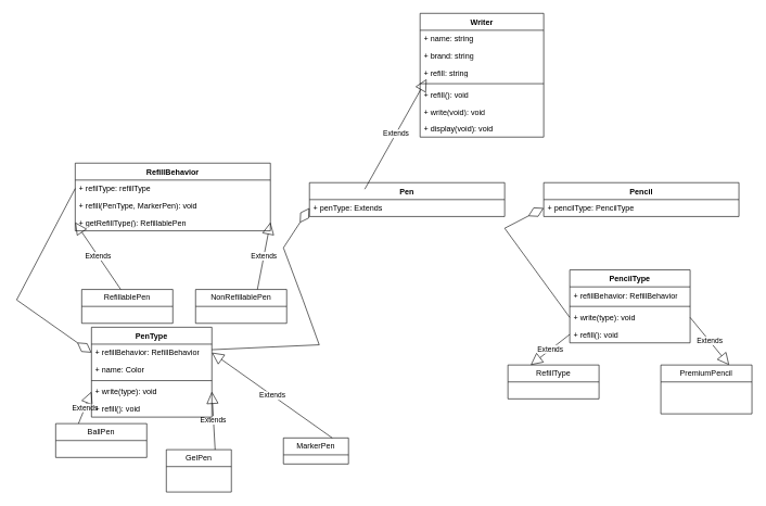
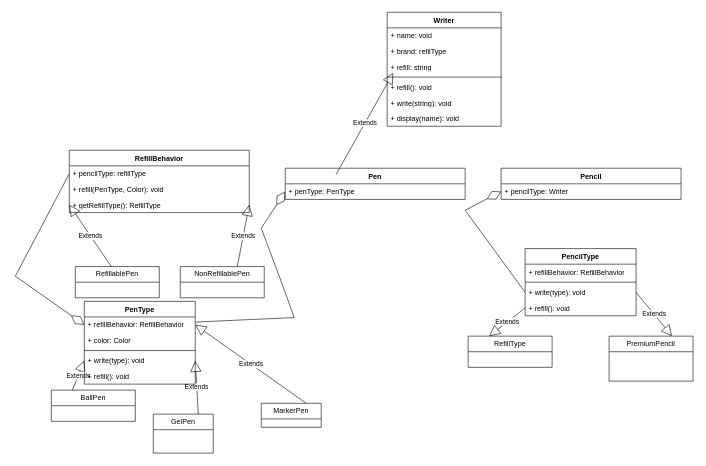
- <mxCell id="27" value="+ name: string" style="text;strokeColor=none;fillColor=none;align=left;verticalAlign=top;spacingLeft=4;spacingRight=4;overflow=hidden;rotatable=0;points=[[0,0.5],[1,0.5]];portConstraint=eastwest;whiteSpace=wrap;html=1;" vertex="1" parent="26"><mxGeometry y="26" width="190" height="26" as="geometry" /></mxCell>
+ <mxCell id="27" value="+ name: void" style="text;strokeColor=none;fillColor=none;align=left;verticalAlign=top;spacingLeft=4;spacingRight=4;overflow=hidden;rotatable=0;points=[[0,0.5],[1,0.5]];portConstraint=eastwest;whiteSpace=wrap;html=1;" vertex="1" parent="26"><mxGeometry y="26" width="190" height="26" as="geometry" /></mxCell>
- <mxCell id="28" value="+ brand: string" style="text;strokeColor=none;fillColor=none;align=left;verticalAlign=top;spacingLeft=4;spacingRight=4;overflow=hidden;rotatable=0;points=[[0,0.5],[1,0.5]];portConstraint=eastwest;whiteSpace=wrap;html=1;" vertex="1" parent="26"><mxGeometry y="52" width="190" height="26" as="geometry" /></mxCell>
+ <mxCell id="28" value="+ brand: refilType" style="text;strokeColor=none;fillColor=none;align=left;verticalAlign=top;spacingLeft=4;spacingRight=4;overflow=hidden;rotatable=0;points=[[0,0.5],[1,0.5]];portConstraint=eastwest;whiteSpace=wrap;html=1;" vertex="1" parent="26"><mxGeometry y="52" width="190" height="26" as="geometry" /></mxCell>
- <mxCell id="32" value="+ write(void): void" style="text;strokeColor=none;fillColor=none;align=left;verticalAlign=top;spacingLeft=4;spacingRight=4;overflow=hidden;rotatable=0;points=[[0,0.5],[1,0.5]];portConstraint=eastwest;whiteSpace=wrap;html=1;" vertex="1" parent="26"><mxGeometry y="138" width="190" height="26" as="geometry" /></mxCell>
+ <mxCell id="32" value="+ write(string): void" style="text;strokeColor=none;fillColor=none;align=left;verticalAlign=top;spacingLeft=4;spacingRight=4;overflow=hidden;rotatable=0;points=[[0,0.5],[1,0.5]];portConstraint=eastwest;whiteSpace=wrap;html=1;" vertex="1" parent="26"><mxGeometry y="138" width="190" height="26" as="geometry" /></mxCell>
- <mxCell id="33" value="+ display(void): void" style="text;strokeColor=none;fillColor=none;align=left;verticalAlign=top;spacingLeft=4;spacingRight=4;overflow=hidden;rotatable=0;points=[[0,0.5],[1,0.5]];portConstraint=eastwest;whiteSpace=wrap;html=1;" parent="26" vertex="1"><mxGeometry y="164" width="190" height="26" as="geometry" /></mxCell>
+ <mxCell id="33" value="+ display(name): void" style="text;strokeColor=none;fillColor=none;align=left;verticalAlign=top;spacingLeft=4;spacingRight=4;overflow=hidden;rotatable=0;points=[[0,0.5],[1,0.5]];portConstraint=eastwest;whiteSpace=wrap;html=1;" parent="26" vertex="1"><mxGeometry y="164" width="190" height="26" as="geometry" /></mxCell>
- <mxCell id="41" value="+ refilType: refillType" style="text;strokeColor=none;fillColor=none;align=left;verticalAlign=top;spacingLeft=4;spacingRight=4;overflow=hidden;rotatable=0;points=[[0,0.5],[1,0.5]];portConstraint=eastwest;whiteSpace=wrap;html=1;" vertex="1" parent="40"><mxGeometry y="26" width="300" height="26" as="geometry" /></mxCell>
+ <mxCell id="41" value="+ pencilType: refillType" style="text;strokeColor=none;fillColor=none;align=left;verticalAlign=top;spacingLeft=4;spacingRight=4;overflow=hidden;rotatable=0;points=[[0,0.5],[1,0.5]];portConstraint=eastwest;whiteSpace=wrap;html=1;" vertex="1" parent="40"><mxGeometry y="26" width="300" height="26" as="geometry" /></mxCell>
- <mxCell id="42" value="+ refill(PenType, MarkerPen): void" style="text;strokeColor=none;fillColor=none;align=left;verticalAlign=top;spacingLeft=4;spacingRight=4;overflow=hidden;rotatable=0;points=[[0,0.5],[1,0.5]];portConstraint=eastwest;whiteSpace=wrap;html=1;" vertex="1" parent="40"><mxGeometry y="52" width="300" height="26" as="geometry" /></mxCell>
+ <mxCell id="42" value="+ refill(PenType, Color): void" style="text;strokeColor=none;fillColor=none;align=left;verticalAlign=top;spacingLeft=4;spacingRight=4;overflow=hidden;rotatable=0;points=[[0,0.5],[1,0.5]];portConstraint=eastwest;whiteSpace=wrap;html=1;" vertex="1" parent="40"><mxGeometry y="52" width="300" height="26" as="geometry" /></mxCell>
- <mxCell id="3" value="+ penType: Extends" style="text;strokeColor=none;fillColor=none;align=left;verticalAlign=top;spacingLeft=4;spacingRight=4;overflow=hidden;rotatable=0;points=[[0,0.5],[1,0.5]];portConstraint=eastwest;whiteSpace=wrap;html=1;" vertex="1" parent="2"><mxGeometry y="26" width="300" height="26" as="geometry" /></mxCell>
+ <mxCell id="3" value="+ penType: PenType" style="text;strokeColor=none;fillColor=none;align=left;verticalAlign=top;spacingLeft=4;spacingRight=4;overflow=hidden;rotatable=0;points=[[0,0.5],[1,0.5]];portConstraint=eastwest;whiteSpace=wrap;html=1;" vertex="1" parent="2"><mxGeometry y="26" width="300" height="26" as="geometry" /></mxCell>
- <mxCell id="11" value="+ pencilType: PencilType" style="text;strokeColor=none;fillColor=none;align=left;verticalAlign=top;spacingLeft=4;spacingRight=4;overflow=hidden;rotatable=0;points=[[0,0.5],[1,0.5]];portConstraint=eastwest;whiteSpace=wrap;html=1;" parent="10" vertex="1"><mxGeometry y="26" width="300" height="26" as="geometry" /></mxCell>
+ <mxCell id="11" value="+ pencilType: Writer" style="text;strokeColor=none;fillColor=none;align=left;verticalAlign=top;spacingLeft=4;spacingRight=4;overflow=hidden;rotatable=0;points=[[0,0.5],[1,0.5]];portConstraint=eastwest;whiteSpace=wrap;html=1;" parent="10" vertex="1"><mxGeometry y="26" width="300" height="26" as="geometry" /></mxCell>
- <mxCell id="43" value="+ getRefillType(): RefillablePen" style="text;strokeColor=none;fillColor=none;align=left;verticalAlign=top;spacingLeft=4;spacingRight=4;overflow=hidden;rotatable=0;points=[[0,0.5],[1,0.5]];portConstraint=eastwest;whiteSpace=wrap;html=1;" vertex="1" parent="40"><mxGeometry y="78" width="300" height="26" as="geometry" /></mxCell>
+ <mxCell id="43" value="+ getRefillType(): RefillType" style="text;strokeColor=none;fillColor=none;align=left;verticalAlign=top;spacingLeft=4;spacingRight=4;overflow=hidden;rotatable=0;points=[[0,0.5],[1,0.5]];portConstraint=eastwest;whiteSpace=wrap;html=1;" vertex="1" parent="40"><mxGeometry y="78" width="300" height="26" as="geometry" /></mxCell>
- <mxCell id="21" value="+ name: Color" style="text;strokeColor=none;fillColor=none;align=left;verticalAlign=top;spacingLeft=4;spacingRight=4;overflow=hidden;rotatable=0;points=[[0,0.5],[1,0.5]];portConstraint=eastwest;whiteSpace=wrap;html=1;" vertex="1" parent="19"><mxGeometry y="52" width="185" height="26" as="geometry" /></mxCell>
+ <mxCell id="21" value="+ color: Color" style="text;strokeColor=none;fillColor=none;align=left;verticalAlign=top;spacingLeft=4;spacingRight=4;overflow=hidden;rotatable=0;points=[[0,0.5],[1,0.5]];portConstraint=eastwest;whiteSpace=wrap;html=1;" vertex="1" parent="19"><mxGeometry y="52" width="185" height="26" as="geometry" /></mxCell>
